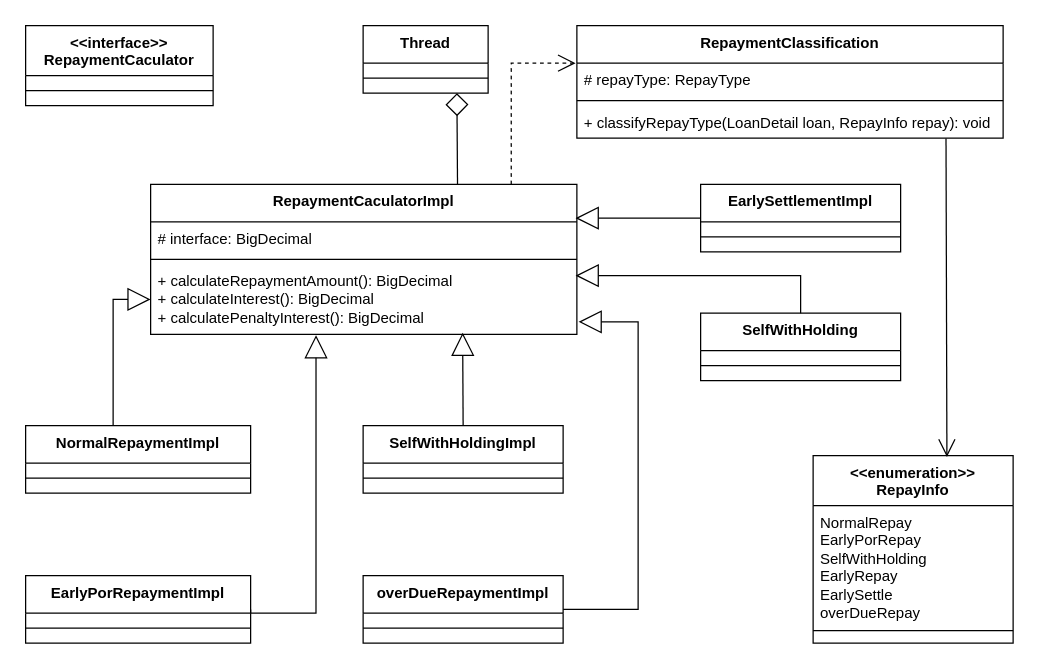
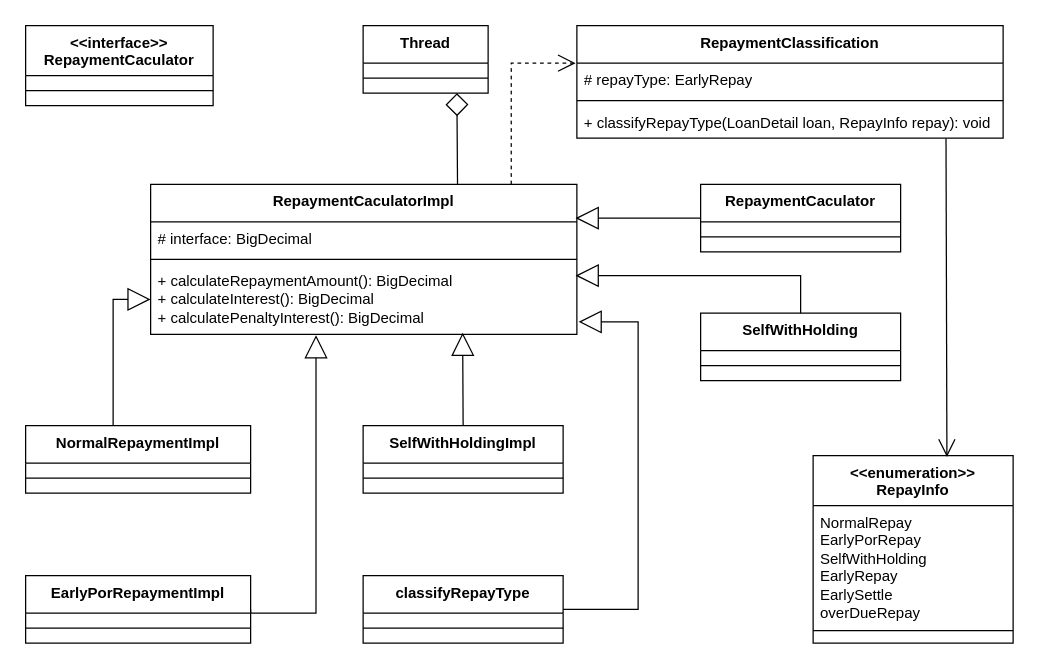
- <mxCell id="12" value="# repayType: RepayType" style="text;strokeColor=none;fillColor=none;align=left;verticalAlign=top;spacingLeft=4;spacingRight=4;overflow=hidden;rotatable=0;points=[[0,0.5],[1,0.5]];portConstraint=eastwest;whiteSpace=wrap;html=1;" parent="11" vertex="1"><mxGeometry y="30" width="341" height="26" as="geometry" /></mxCell>
+ <mxCell id="12" value="# repayType: EarlyRepay" style="text;strokeColor=none;fillColor=none;align=left;verticalAlign=top;spacingLeft=4;spacingRight=4;overflow=hidden;rotatable=0;points=[[0,0.5],[1,0.5]];portConstraint=eastwest;whiteSpace=wrap;html=1;" parent="11" vertex="1"><mxGeometry y="30" width="341" height="26" as="geometry" /></mxCell>
- <mxCell id="28" value="EarlySettlementImpl" style="swimlane;fontStyle=1;align=center;verticalAlign=top;childLayout=stackLayout;horizontal=1;startSize=30;horizontalStack=0;resizeParent=1;resizeParentMax=0;resizeLast=0;collapsible=1;marginBottom=0;whiteSpace=wrap;html=1;" parent="1" vertex="1"><mxGeometry x="560" y="147" width="160" height="54" as="geometry" /></mxCell>
+ <mxCell id="28" value="RepaymentCaculator" style="swimlane;fontStyle=1;align=center;verticalAlign=top;childLayout=stackLayout;horizontal=1;startSize=30;horizontalStack=0;resizeParent=1;resizeParentMax=0;resizeLast=0;collapsible=1;marginBottom=0;whiteSpace=wrap;html=1;" parent="1" vertex="1"><mxGeometry x="560" y="147" width="160" height="54" as="geometry" /></mxCell>
- <mxCell id="30" value="overDueRepaymentImpl" style="swimlane;fontStyle=1;align=center;verticalAlign=top;childLayout=stackLayout;horizontal=1;startSize=30;horizontalStack=0;resizeParent=1;resizeParentMax=0;resizeLast=0;collapsible=1;marginBottom=0;whiteSpace=wrap;html=1;" parent="1" vertex="1"><mxGeometry x="290" y="460" width="160" height="54" as="geometry" /></mxCell>
+ <mxCell id="30" value="classifyRepayType" style="swimlane;fontStyle=1;align=center;verticalAlign=top;childLayout=stackLayout;horizontal=1;startSize=30;horizontalStack=0;resizeParent=1;resizeParentMax=0;resizeLast=0;collapsible=1;marginBottom=0;whiteSpace=wrap;html=1;" parent="1" vertex="1"><mxGeometry x="290" y="460" width="160" height="54" as="geometry" /></mxCell>
